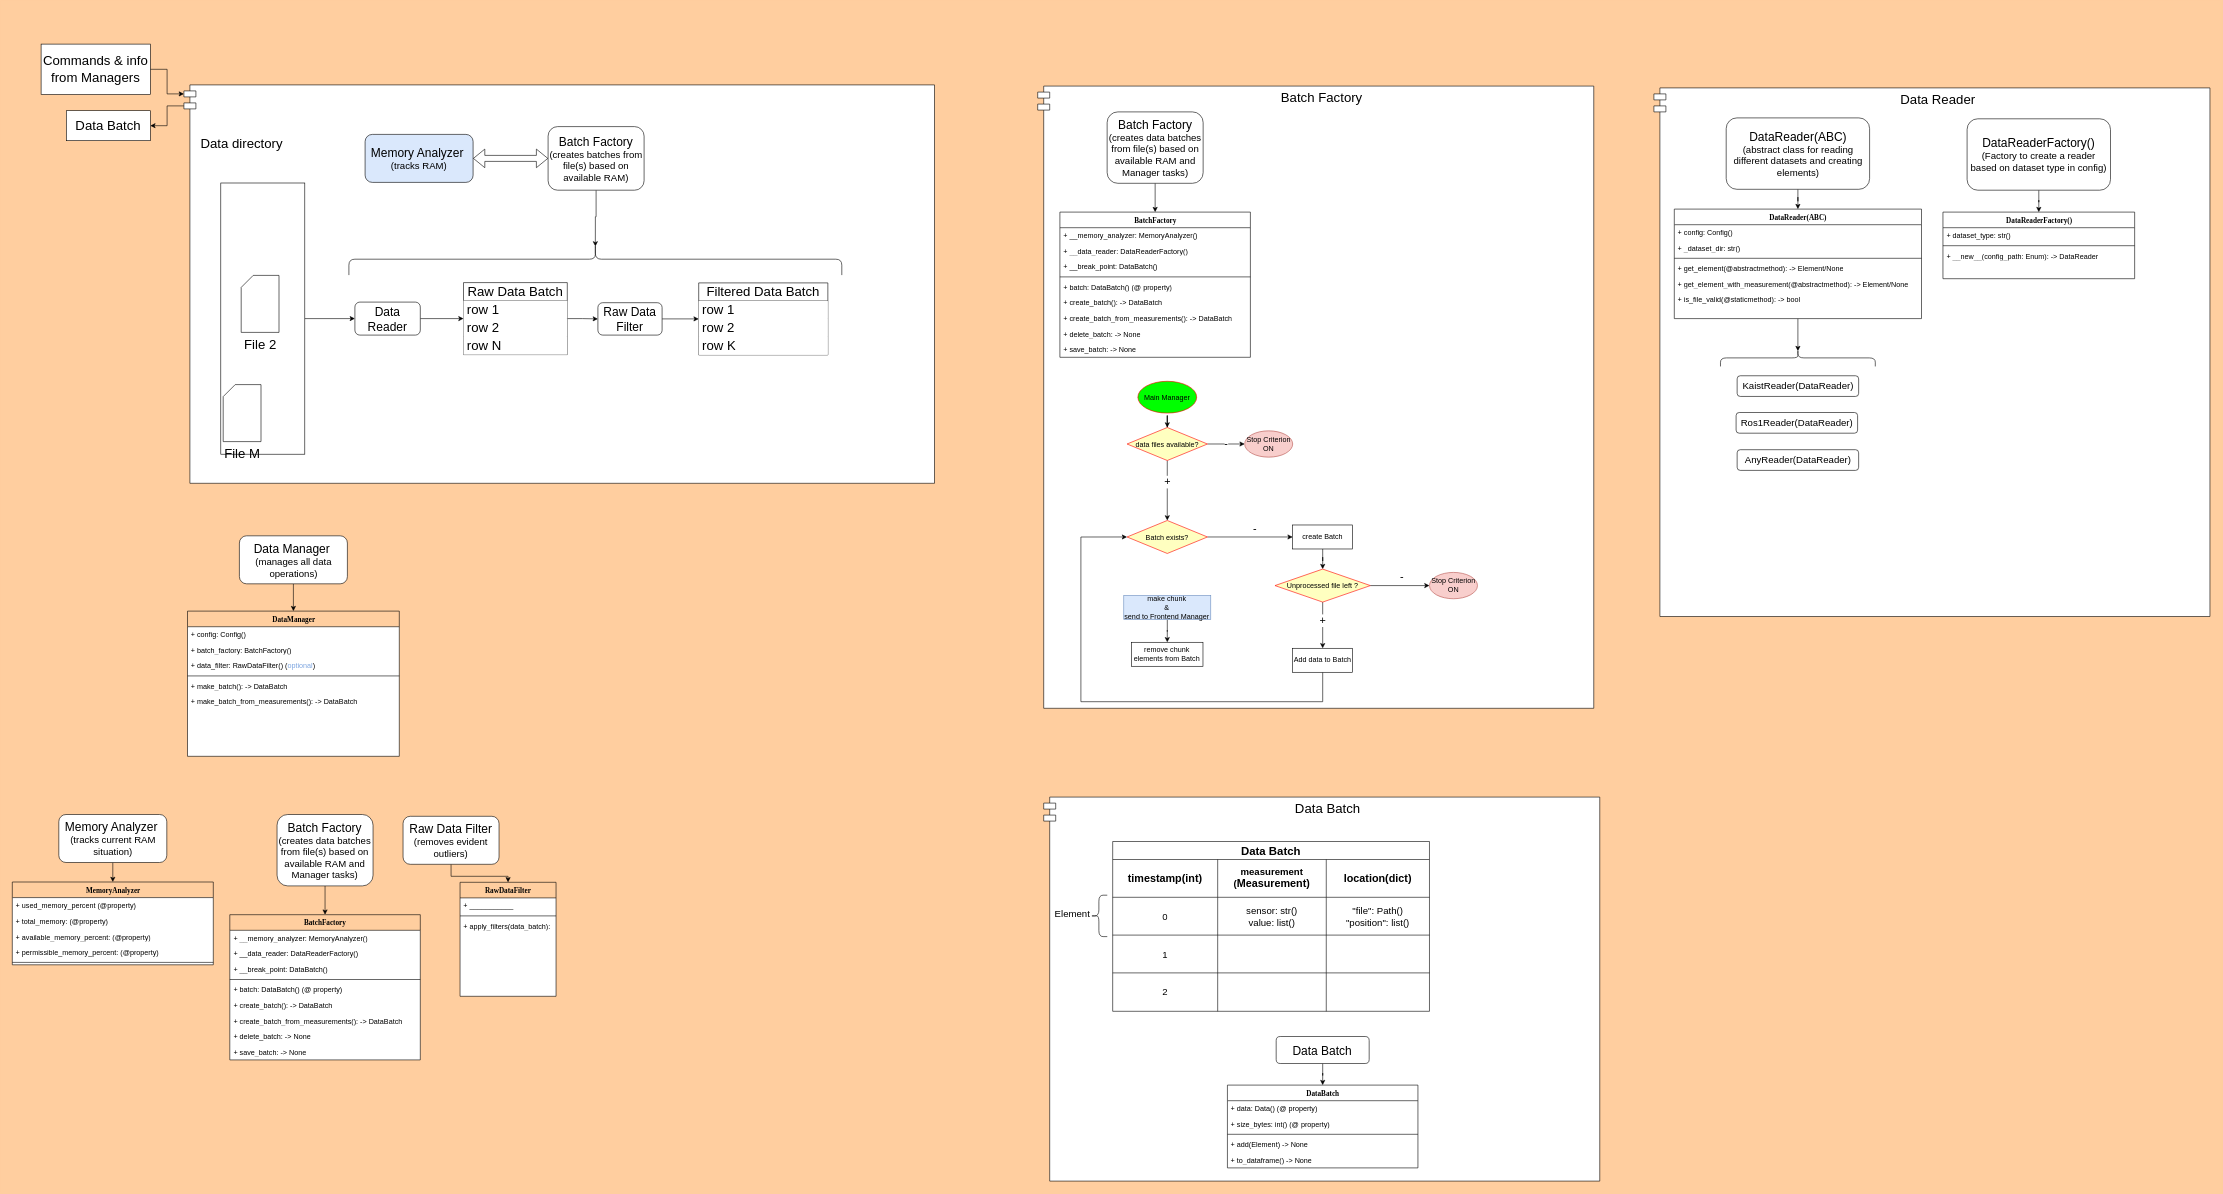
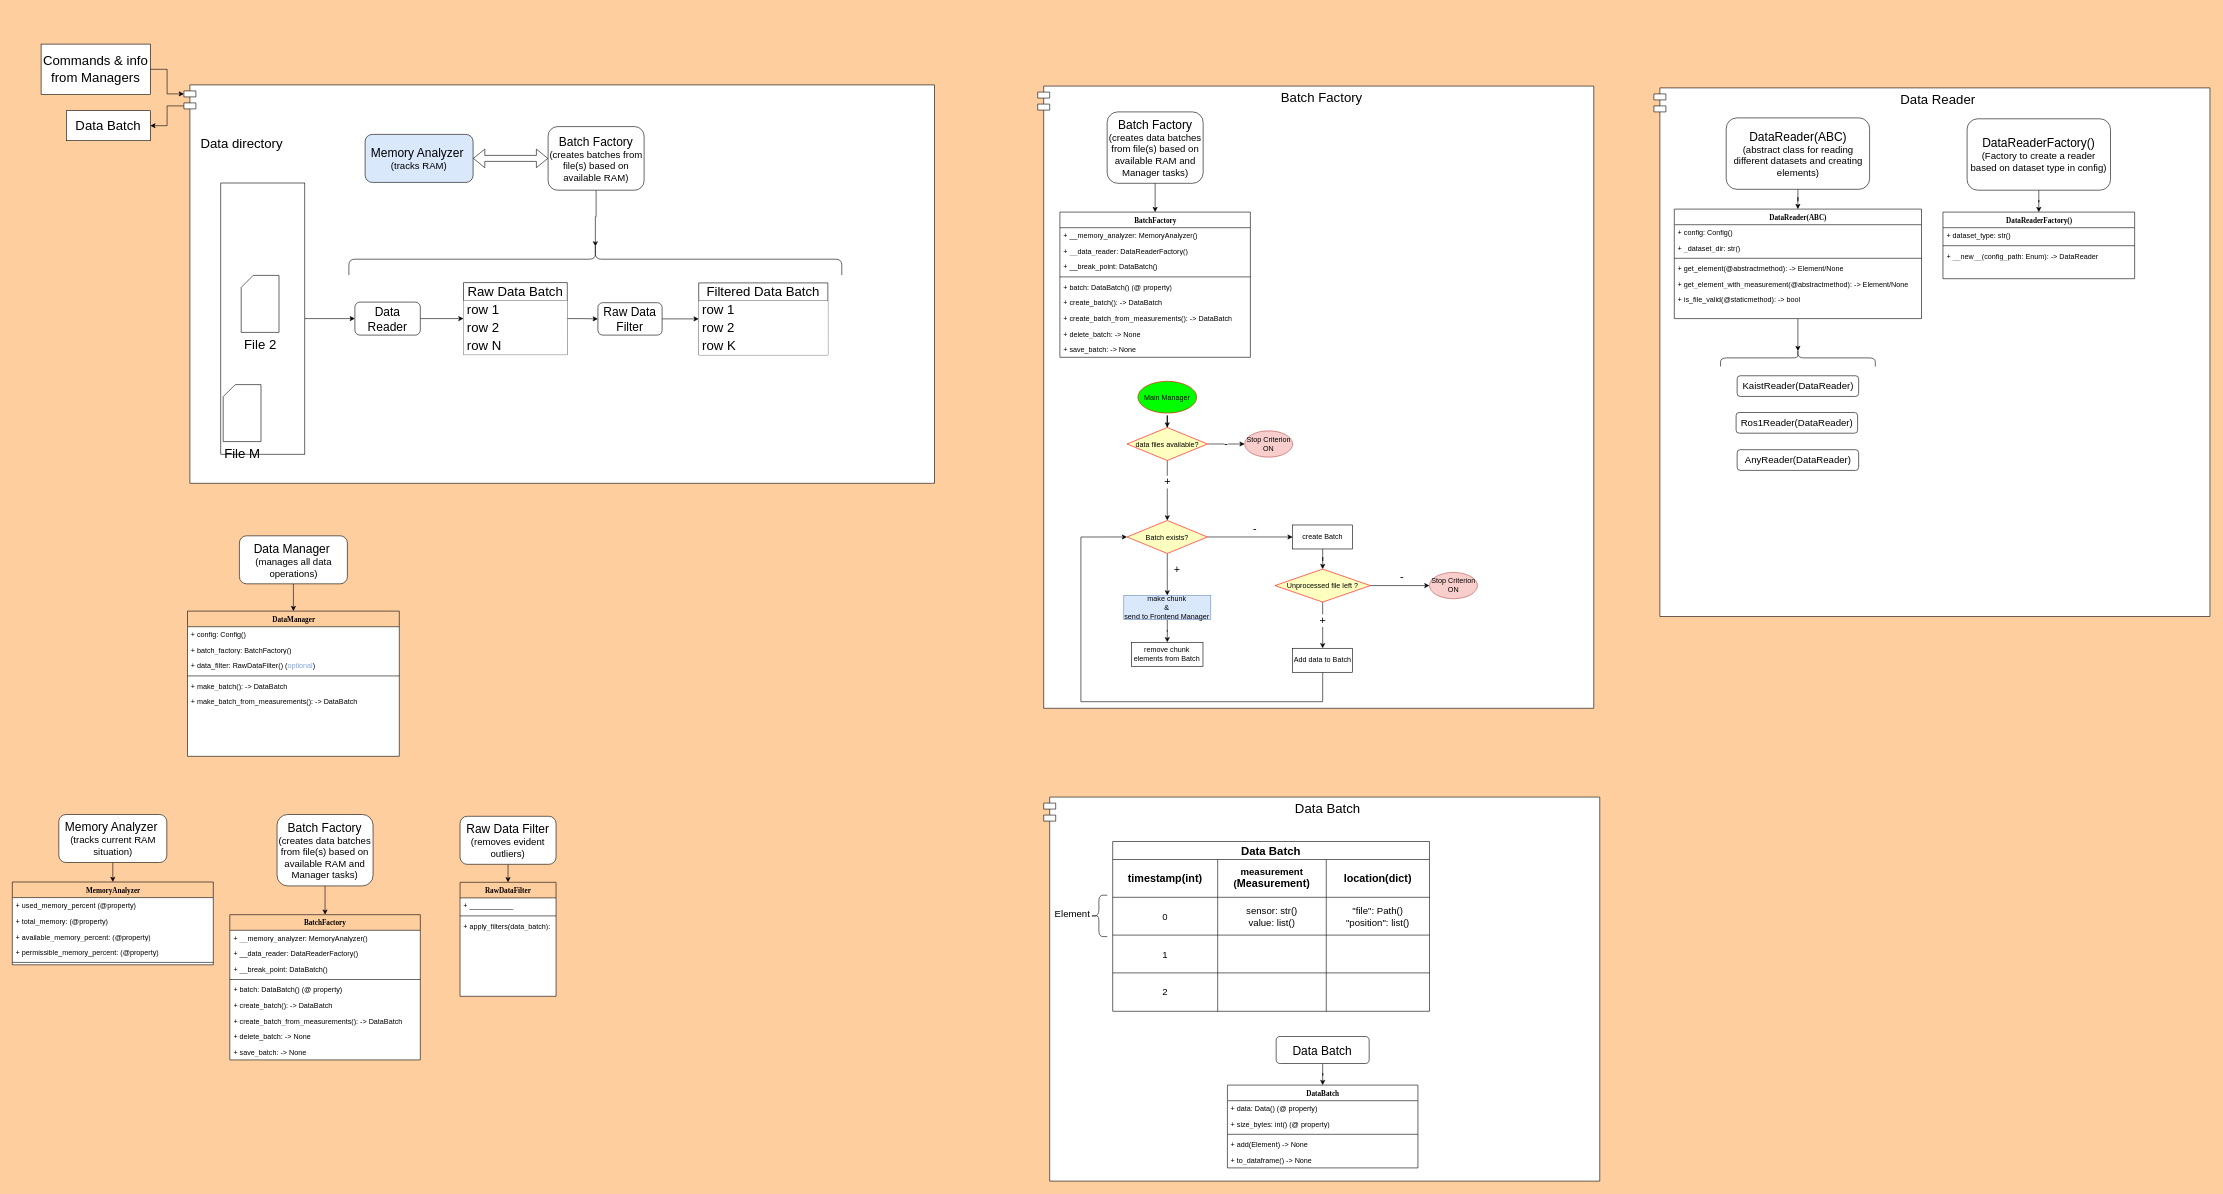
+ <mxCell id="54" value="&lt;font style=&quot;font-size: 18px;&quot;&gt;+&lt;/font&gt;" style="edgeStyle=orthogonalEdgeStyle;rounded=0;orthogonalLoop=1;jettySize=auto;html=1;" parent="1" source="57" target="59" edge="1"><mxGeometry x="-0.235" y="16" relative="1" as="geometry"><mxPoint as="offset" /></mxGeometry></mxCell>
- <mxCell id="12" value="&lt;font style=&quot;&quot;&gt;&lt;span style=&quot;font-size: 20px;&quot;&gt;Raw Data Filter&lt;/span&gt;&lt;br&gt;&lt;font style=&quot;font-size: 16px;&quot;&gt;(removes evident outliers)&lt;/font&gt;&lt;br&gt;&lt;/font&gt;" style="rounded=1;whiteSpace=wrap;html=1;" parent="1" vertex="1"><mxGeometry x="671.25" y="1360" width="160" height="80" as="geometry" /></mxCell>
+ <mxCell id="12" value="&lt;font style=&quot;&quot;&gt;&lt;span style=&quot;font-size: 20px;&quot;&gt;Raw Data Filter&lt;/span&gt;&lt;br&gt;&lt;font style=&quot;font-size: 16px;&quot;&gt;(removes evident outliers)&lt;/font&gt;&lt;br&gt;&lt;/font&gt;" style="rounded=1;whiteSpace=wrap;html=1;" parent="1" vertex="1"><mxGeometry x="766.25" y="1360" width="160" height="80" as="geometry" /></mxCell>
